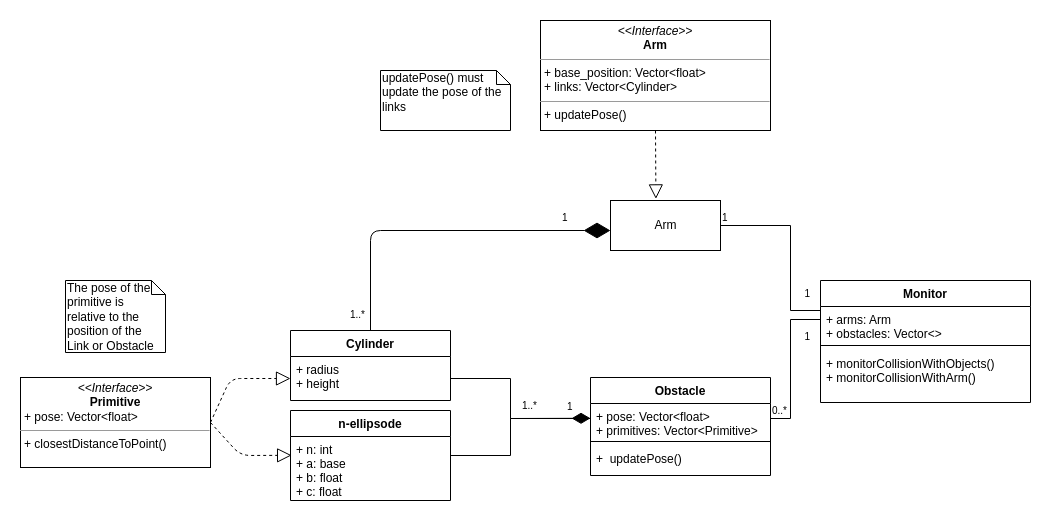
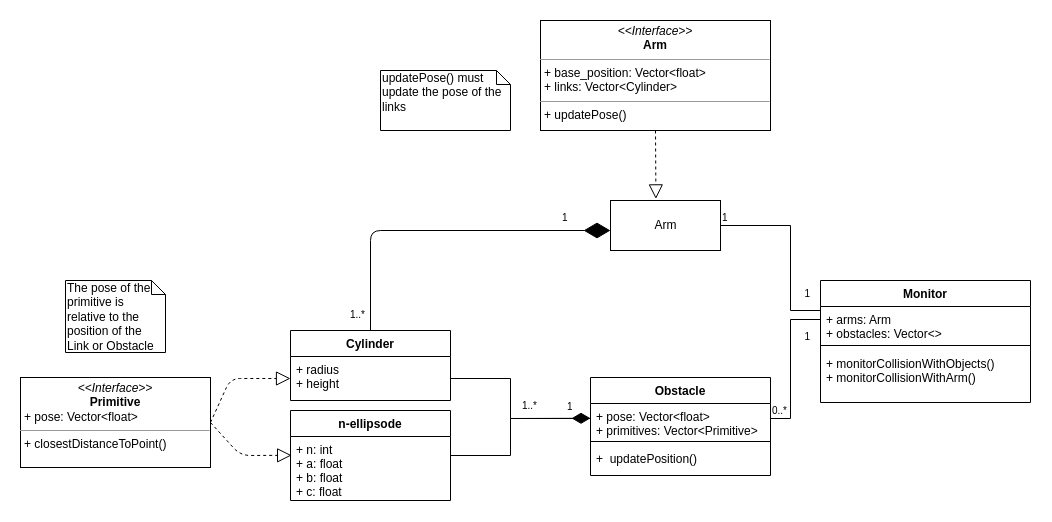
- <mxCell id="25" value="+ n: int&#10;+ a: base&#10;+ b: float&#10;+ c: float" style="text;strokeColor=none;fillColor=none;align=left;verticalAlign=top;spacingLeft=4;spacingRight=4;overflow=hidden;rotatable=0;points=[[0,0.5],[1,0.5]];portConstraint=eastwest;" parent="24" vertex="1"><mxGeometry y="26" width="160" height="64" as="geometry" /></mxCell>
+ <mxCell id="25" value="+ n: int&#10;+ a: float&#10;+ b: float&#10;+ c: float" style="text;strokeColor=none;fillColor=none;align=left;verticalAlign=top;spacingLeft=4;spacingRight=4;overflow=hidden;rotatable=0;points=[[0,0.5],[1,0.5]];portConstraint=eastwest;" parent="24" vertex="1"><mxGeometry y="26" width="160" height="64" as="geometry" /></mxCell>
- <mxCell id="34" value="+  updatePose()" style="text;strokeColor=none;fillColor=none;align=left;verticalAlign=top;spacingLeft=4;spacingRight=4;overflow=hidden;rotatable=0;points=[[0,0.5],[1,0.5]];portConstraint=eastwest;" parent="31" vertex="1"><mxGeometry y="68" width="180" height="30" as="geometry" /></mxCell>
+ <mxCell id="34" value="+  updatePosition()" style="text;strokeColor=none;fillColor=none;align=left;verticalAlign=top;spacingLeft=4;spacingRight=4;overflow=hidden;rotatable=0;points=[[0,0.5],[1,0.5]];portConstraint=eastwest;" parent="31" vertex="1"><mxGeometry y="68" width="180" height="30" as="geometry" /></mxCell>
